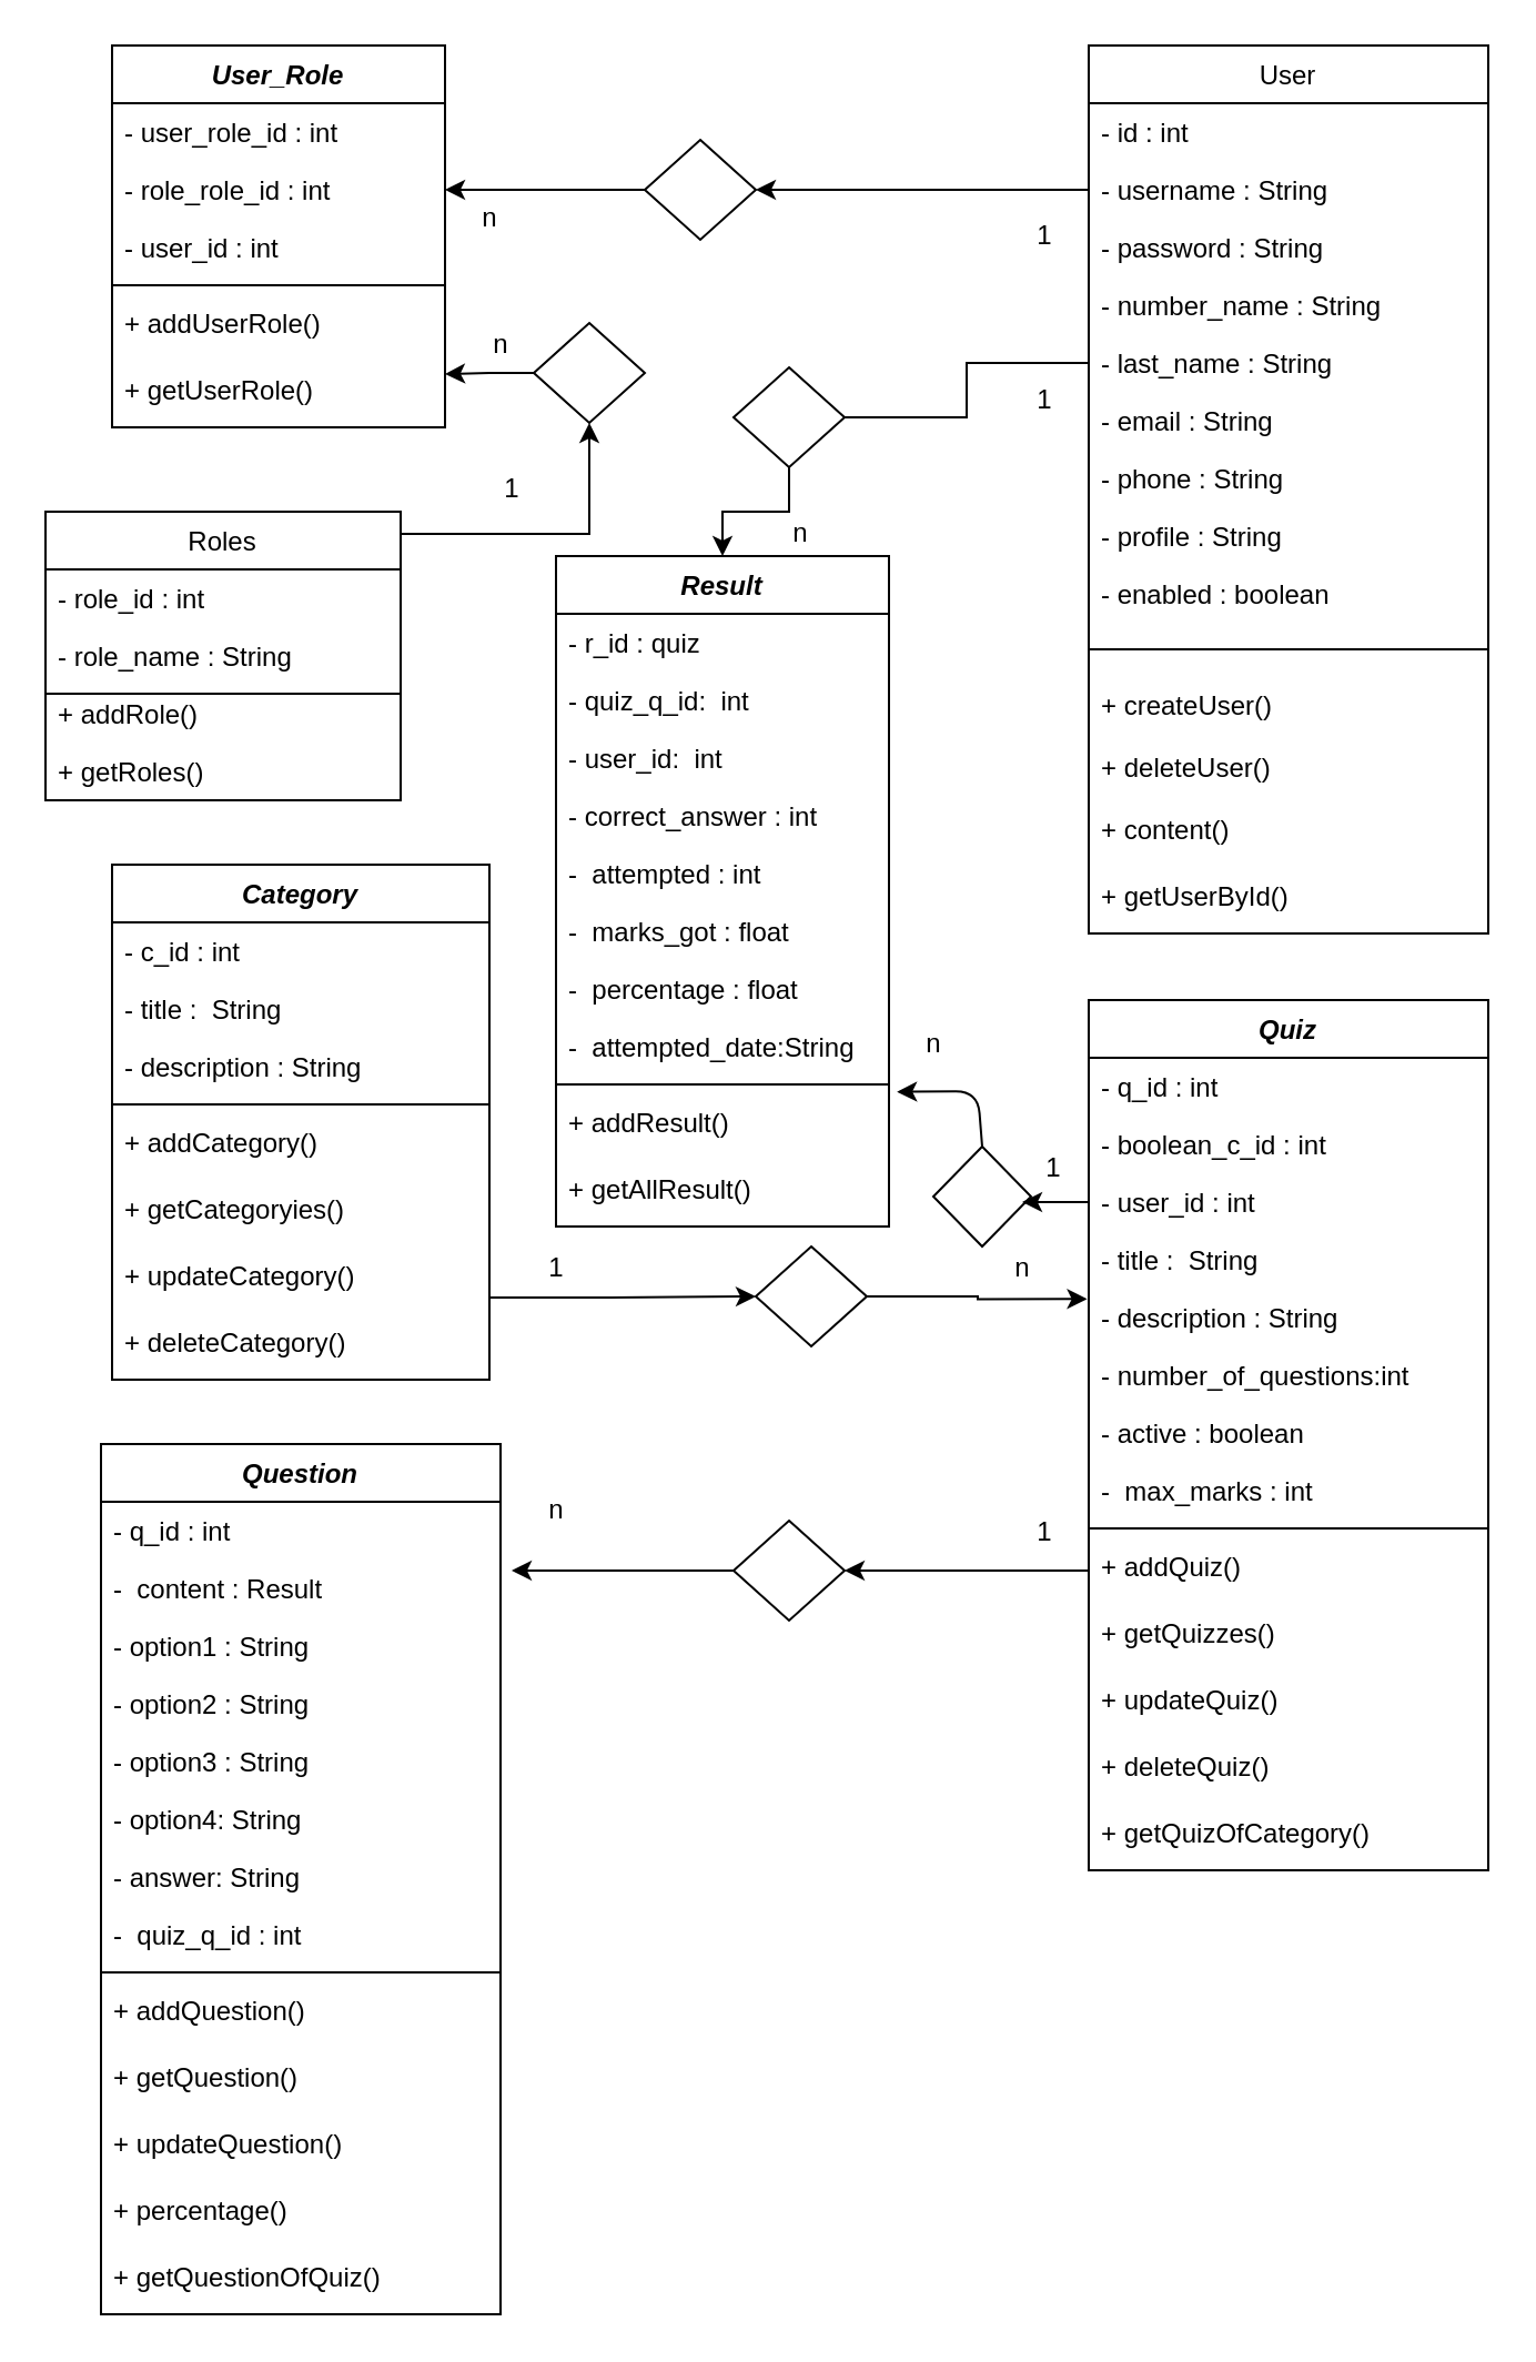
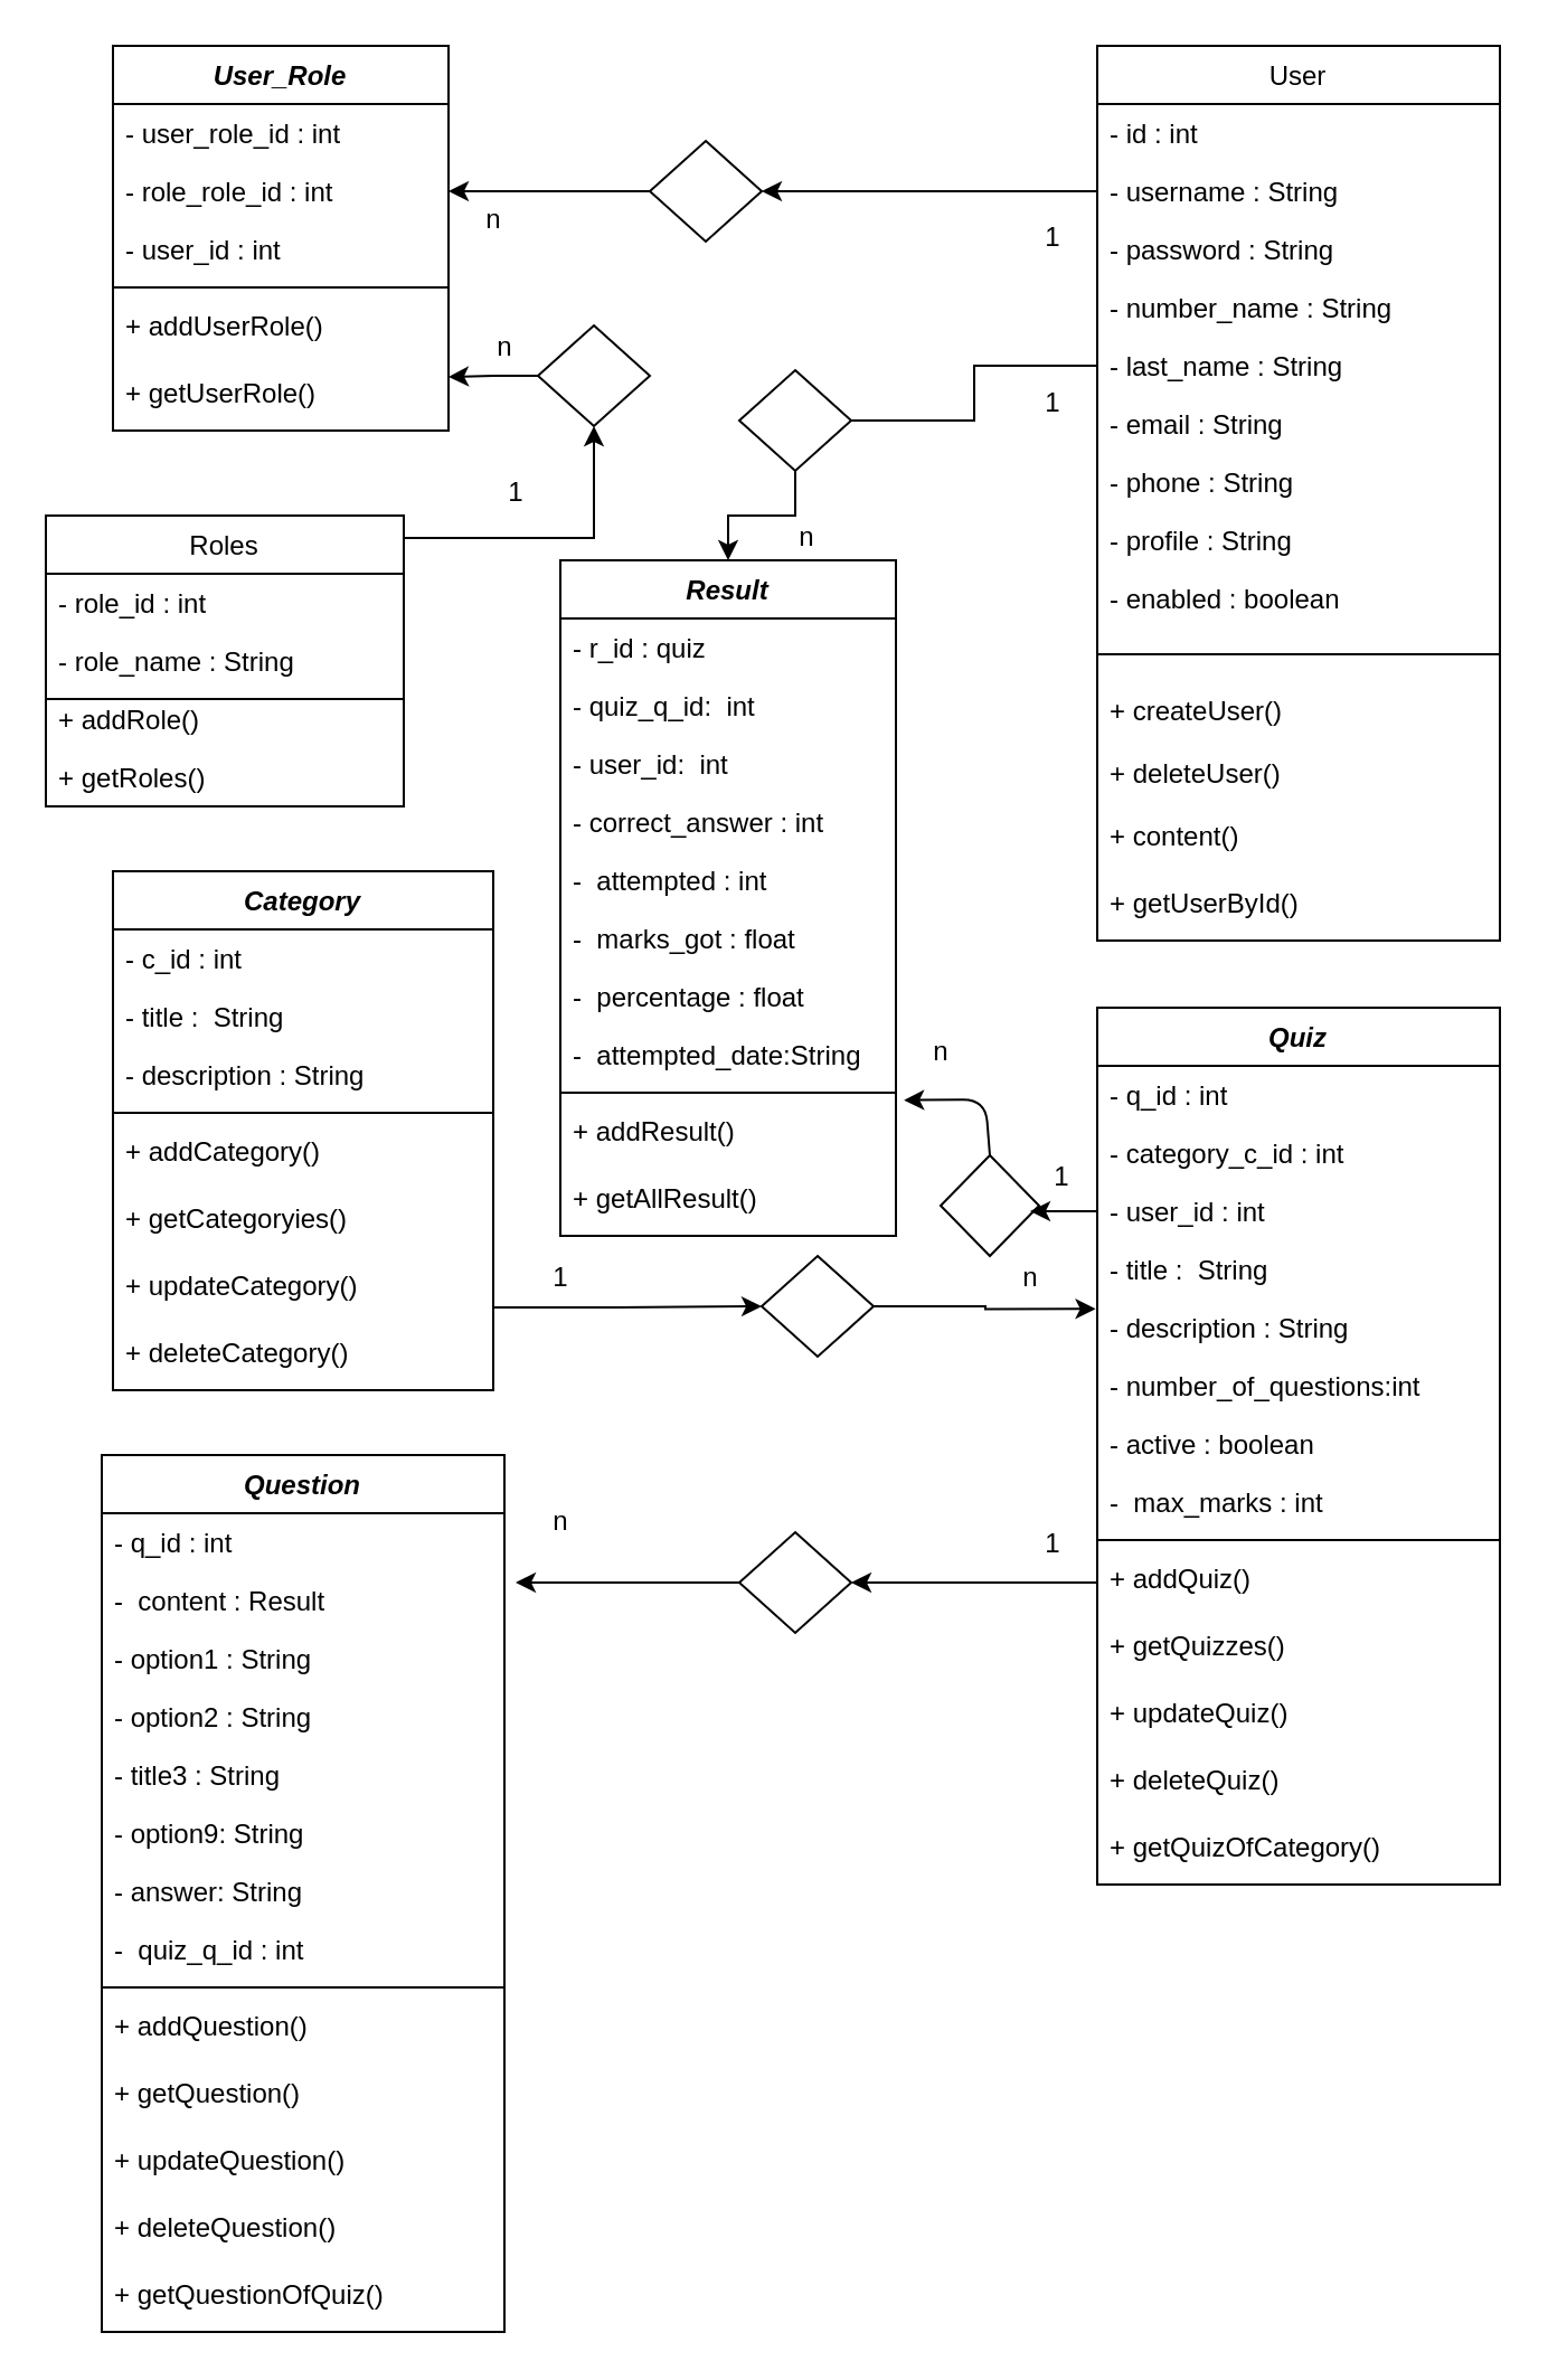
- <mxCell id="47" value="- boolean_c_id : int" style="text;align=left;verticalAlign=top;spacingLeft=4;spacingRight=4;overflow=hidden;rotatable=0;points=[[0,0.5],[1,0.5]];portConstraint=eastwest;" vertex="1" parent="45"><mxGeometry y="52" width="180" height="26" as="geometry" /></mxCell>
+ <mxCell id="47" value="- category_c_id : int" style="text;align=left;verticalAlign=top;spacingLeft=4;spacingRight=4;overflow=hidden;rotatable=0;points=[[0,0.5],[1,0.5]];portConstraint=eastwest;" vertex="1" parent="45"><mxGeometry y="52" width="180" height="26" as="geometry" /></mxCell>
- <mxCell id="65" value="- option3 : String" style="text;align=left;verticalAlign=top;spacingLeft=4;spacingRight=4;overflow=hidden;rotatable=0;points=[[0,0.5],[1,0.5]];portConstraint=eastwest;rounded=0;shadow=0;html=0;" vertex="1" parent="60"><mxGeometry y="130" width="180" height="26" as="geometry" /></mxCell>
+ <mxCell id="65" value="- title3 : String" style="text;align=left;verticalAlign=top;spacingLeft=4;spacingRight=4;overflow=hidden;rotatable=0;points=[[0,0.5],[1,0.5]];portConstraint=eastwest;rounded=0;shadow=0;html=0;" vertex="1" parent="60"><mxGeometry y="130" width="180" height="26" as="geometry" /></mxCell>
- <mxCell id="66" value="- option4: String" style="text;align=left;verticalAlign=top;spacingLeft=4;spacingRight=4;overflow=hidden;rotatable=0;points=[[0,0.5],[1,0.5]];portConstraint=eastwest;rounded=0;shadow=0;html=0;" vertex="1" parent="60"><mxGeometry y="156" width="180" height="26" as="geometry" /></mxCell>
+ <mxCell id="66" value="- option9: String" style="text;align=left;verticalAlign=top;spacingLeft=4;spacingRight=4;overflow=hidden;rotatable=0;points=[[0,0.5],[1,0.5]];portConstraint=eastwest;rounded=0;shadow=0;html=0;" vertex="1" parent="60"><mxGeometry y="156" width="180" height="26" as="geometry" /></mxCell>
- <mxCell id="73" value="+ percentage()" style="text;align=left;verticalAlign=top;spacingLeft=4;spacingRight=4;overflow=hidden;rotatable=0;points=[[0,0.5],[1,0.5]];portConstraint=eastwest;" vertex="1" parent="60"><mxGeometry y="332" width="180" height="30" as="geometry" /></mxCell>
+ <mxCell id="73" value="+ deleteQuestion()" style="text;align=left;verticalAlign=top;spacingLeft=4;spacingRight=4;overflow=hidden;rotatable=0;points=[[0,0.5],[1,0.5]];portConstraint=eastwest;" vertex="1" parent="60"><mxGeometry y="332" width="180" height="30" as="geometry" /></mxCell>
